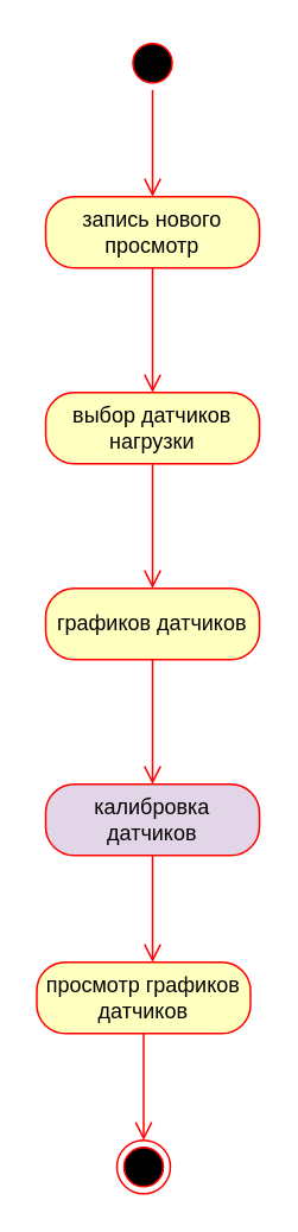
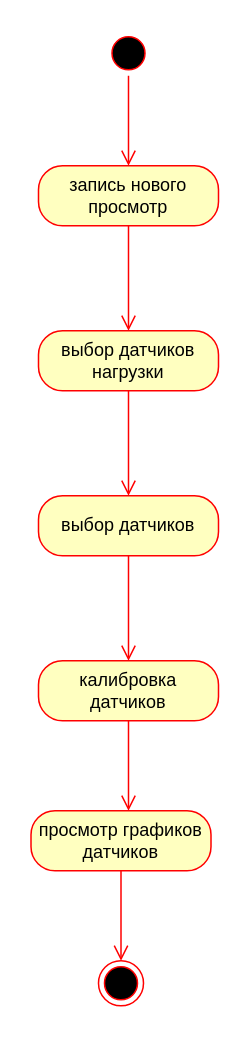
- <mxCell id="8" value="графиков датчиков" style="rounded=1;whiteSpace=wrap;html=1;arcSize=40;fontColor=#000000;fillColor=#ffffc0;strokeColor=#ff0000;" vertex="1" parent="1"><mxGeometry x="25" y="330" width="120" height="40" as="geometry" /></mxCell>
+ <mxCell id="8" value="выбор датчиков" style="rounded=1;whiteSpace=wrap;html=1;arcSize=40;fontColor=#000000;fillColor=#ffffc0;strokeColor=#ff0000;" vertex="1" parent="1"><mxGeometry x="25" y="330" width="120" height="40" as="geometry" /></mxCell>
- <mxCell id="10" value="калибровка датчиков" style="rounded=1;whiteSpace=wrap;html=1;arcSize=40;fontColor=#000000;fillColor=#e1d5e7;strokeColor=#ff0000;" vertex="1" parent="1"><mxGeometry x="25" y="440" width="120" height="40" as="geometry" /></mxCell>
+ <mxCell id="10" value="калибровка датчиков" style="rounded=1;whiteSpace=wrap;html=1;arcSize=40;fontColor=#000000;fillColor=#ffffc0;strokeColor=#ff0000;" vertex="1" parent="1"><mxGeometry x="25" y="440" width="120" height="40" as="geometry" /></mxCell>
